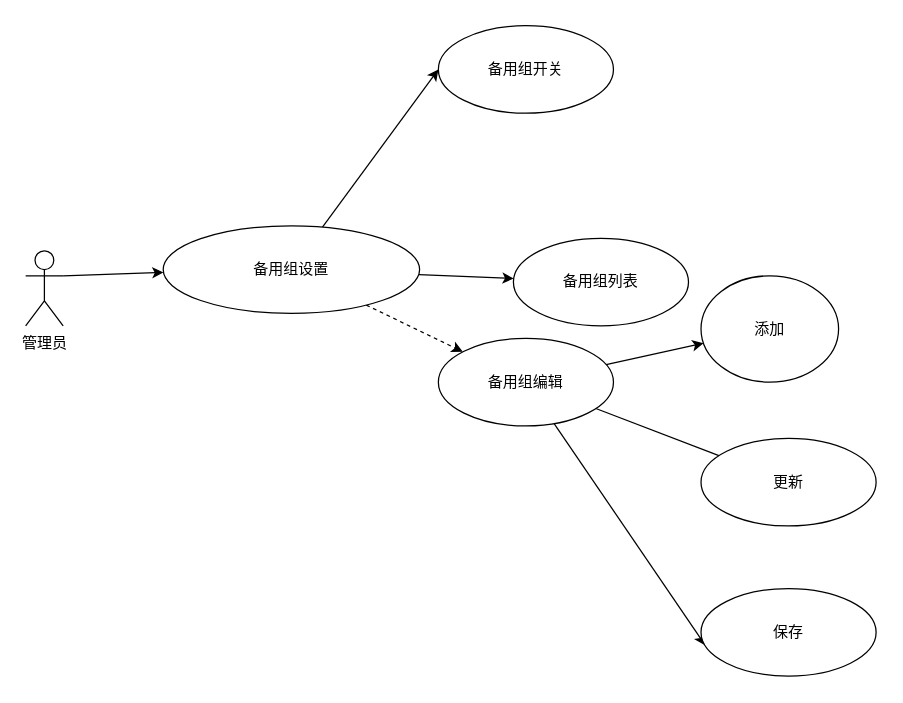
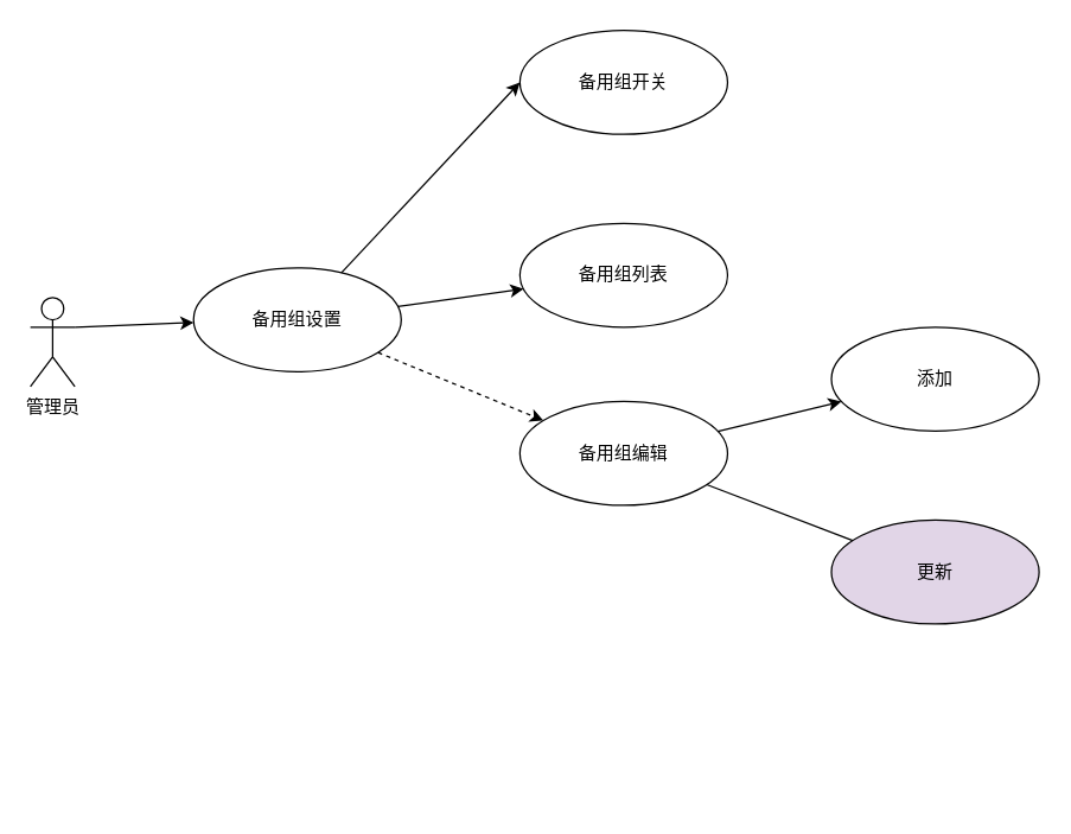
- <mxCell id="7" value="备用组设置" style="ellipse;whiteSpace=wrap;html=1;" parent="1" vertex="1"><mxGeometry x="130" y="180" width="205" height="70" as="geometry" /></mxCell>
+ <mxCell id="7" value="备用组设置" style="ellipse;whiteSpace=wrap;html=1;" parent="1" vertex="1"><mxGeometry x="130" y="180" width="140" height="70" as="geometry" /></mxCell>
- <mxCell id="8" value="备用组列表" style="ellipse;whiteSpace=wrap;html=1;" parent="1" vertex="1"><mxGeometry x="410" y="190" width="140" height="70" as="geometry" /></mxCell>
+ <mxCell id="8" value="备用组列表" style="ellipse;whiteSpace=wrap;html=1;" parent="1" vertex="1"><mxGeometry x="350" y="150" width="140" height="70" as="geometry" /></mxCell>
- <mxCell id="15" value="添加" style="ellipse;whiteSpace=wrap;html=1;" parent="1" vertex="1"><mxGeometry x="560" y="220" width="110" height="85" as="geometry" /></mxCell>
+ <mxCell id="15" value="添加" style="ellipse;whiteSpace=wrap;html=1;" parent="1" vertex="1"><mxGeometry x="560" y="220" width="140" height="70" as="geometry" /></mxCell>
- <mxCell id="13" value="更新" style="ellipse;whiteSpace=wrap;html=1;" parent="1" vertex="1"><mxGeometry x="560" y="350" width="140" height="70" as="geometry" /></mxCell>
+ <mxCell id="13" value="更新" style="ellipse;whiteSpace=wrap;html=1;fillColor=#e1d5e7;" parent="1" vertex="1"><mxGeometry x="560" y="350" width="140" height="70" as="geometry" /></mxCell>
- <mxCell id="11" style="edgeStyle=none;rounded=0;orthogonalLoop=1;jettySize=auto;html=1;entryX=0.024;entryY=0.648;entryDx=0;entryDy=0;entryPerimeter=0;" parent="1" source="12" target="16" edge="1"><mxGeometry relative="1" as="geometry" /></mxCell>
- <mxCell id="16" value="保存" style="ellipse;whiteSpace=wrap;html=1;" parent="1" vertex="1"><mxGeometry x="560" y="470" width="140" height="70" as="geometry" /></mxCell>
